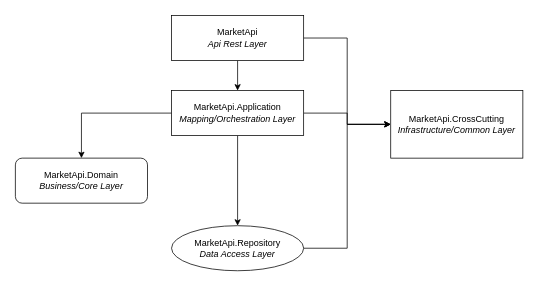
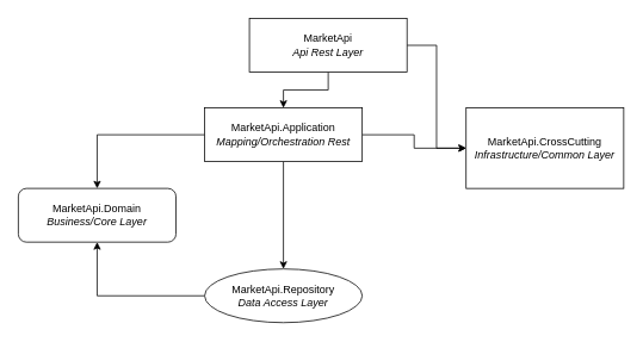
- <mxCell id="4" value="MarketApi&lt;br&gt;&lt;i&gt;Api Rest Layer&lt;/i&gt;" style="rounded=0;whiteSpace=wrap;html=1;" vertex="1" parent="1"><mxGeometry x="228" y="20" width="176" height="60" as="geometry" /></mxCell>
+ <mxCell id="4" value="MarketApi&lt;br&gt;&lt;i&gt;Api Rest Layer&lt;/i&gt;" style="rounded=0;whiteSpace=wrap;html=1;" vertex="1" parent="1"><mxGeometry x="278" y="20" width="176" height="60" as="geometry" /></mxCell>
- <mxCell id="8" value="MarketApi.Application&lt;br&gt;&lt;i&gt;Mapping/Orchestration Layer&lt;/i&gt;" style="rounded=0;whiteSpace=wrap;html=1;" vertex="1" parent="1"><mxGeometry x="228" y="120" width="176" height="60" as="geometry" /></mxCell>
+ <mxCell id="8" value="MarketApi.Application&lt;br&gt;&lt;i&gt;Mapping/Orchestration Rest&lt;/i&gt;" style="rounded=0;whiteSpace=wrap;html=1;" vertex="1" parent="1"><mxGeometry x="228" y="120" width="176" height="60" as="geometry" /></mxCell>
- <mxCell id="12" style="edgeStyle=orthogonalEdgeStyle;rounded=0;orthogonalLoop=1;jettySize=auto;html=1;exitX=1;exitY=0.5;exitDx=0;exitDy=0;entryX=0;entryY=0.5;entryDx=0;entryDy=0;" edge="1" parent="1" source="13" target="9"><mxGeometry relative="1" as="geometry" /></mxCell>
+ <mxCell id="11" style="edgeStyle=orthogonalEdgeStyle;rounded=0;orthogonalLoop=1;jettySize=auto;html=1;exitX=0;exitY=0.5;exitDx=0;exitDy=0;entryX=0.5;entryY=1;entryDx=0;entryDy=0;" edge="1" parent="1" source="13" target="10"><mxGeometry relative="1" as="geometry"><mxPoint x="120" y="330" as="targetPoint" /></mxGeometry></mxCell>
